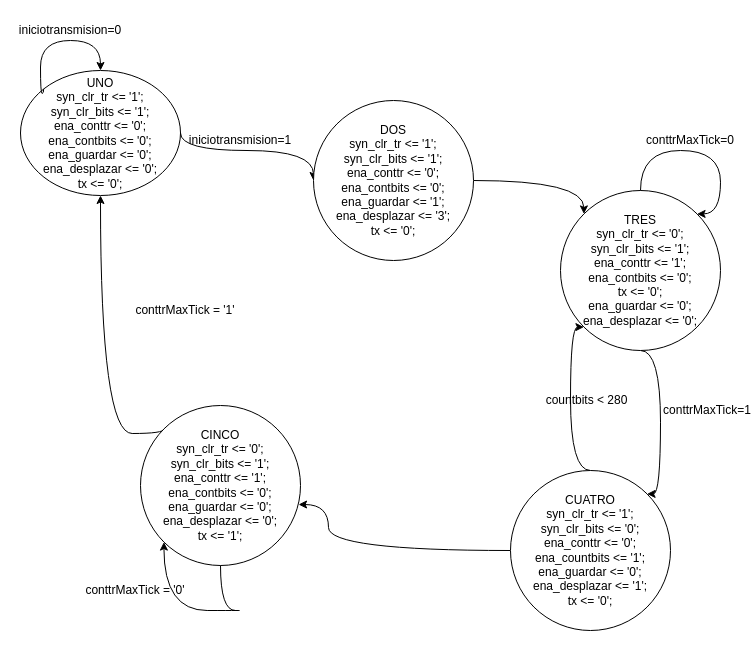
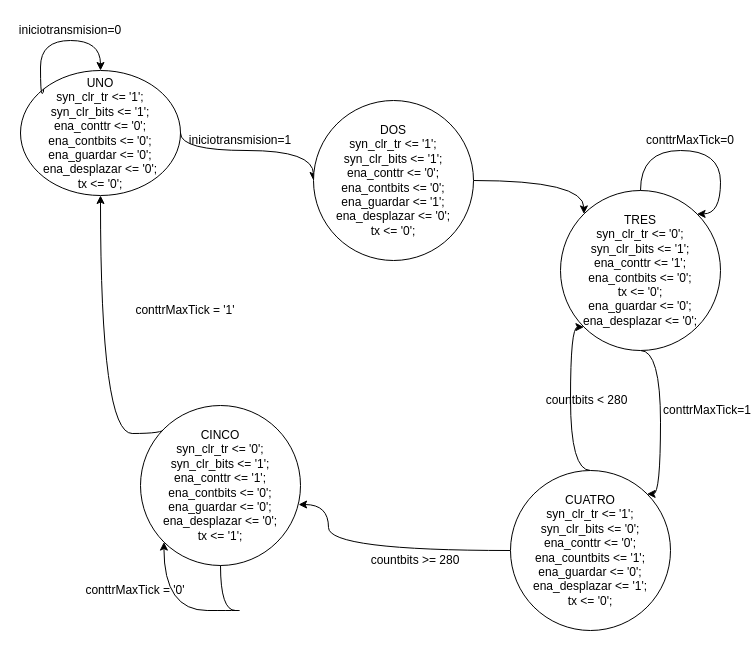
- <mxCell id="7" value="DOS&lt;br&gt;&lt;div&gt;&lt;div&gt;syn_clr_tr &amp;lt;= '1';&lt;/div&gt;&lt;div&gt;syn_clr_bits &amp;lt;= '1';&lt;/div&gt;&lt;div&gt;ena_conttr &amp;lt;= '0';&lt;/div&gt;&lt;div&gt;ena_contbits &amp;lt;= '0';&lt;/div&gt;&lt;div&gt;ena_guardar &amp;lt;= '1';&lt;/div&gt;&lt;div&gt;ena_desplazar &amp;lt;= '3';&lt;/div&gt;&lt;div&gt;tx &amp;lt;= '0';&lt;/div&gt;&lt;/div&gt;" style="ellipse;whiteSpace=wrap;html=1;aspect=fixed;" parent="1" vertex="1"><mxGeometry x="313" y="100" width="160" height="160" as="geometry" /></mxCell>
+ <mxCell id="7" value="DOS&lt;br&gt;&lt;div&gt;&lt;div&gt;syn_clr_tr &amp;lt;= '1';&lt;/div&gt;&lt;div&gt;syn_clr_bits &amp;lt;= '1';&lt;/div&gt;&lt;div&gt;ena_conttr &amp;lt;= '0';&lt;/div&gt;&lt;div&gt;ena_contbits &amp;lt;= '0';&lt;/div&gt;&lt;div&gt;ena_guardar &amp;lt;= '1';&lt;/div&gt;&lt;div&gt;ena_desplazar &amp;lt;= '0';&lt;/div&gt;&lt;div&gt;tx &amp;lt;= '0';&lt;/div&gt;&lt;/div&gt;" style="ellipse;whiteSpace=wrap;html=1;aspect=fixed;" parent="1" vertex="1"><mxGeometry x="313" y="100" width="160" height="160" as="geometry" /></mxCell>
+ <mxCell id="23" value="countbits &amp;gt;= 280" style="text;html=1;strokeColor=none;fillColor=none;align=center;verticalAlign=middle;whiteSpace=wrap;rounded=0;" parent="1" vertex="1"><mxGeometry x="360" y="550" width="110" height="20" as="geometry" /></mxCell>
